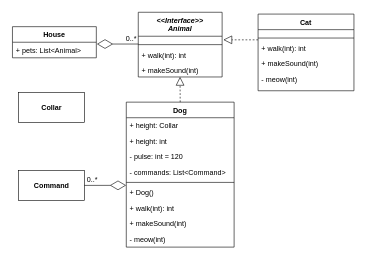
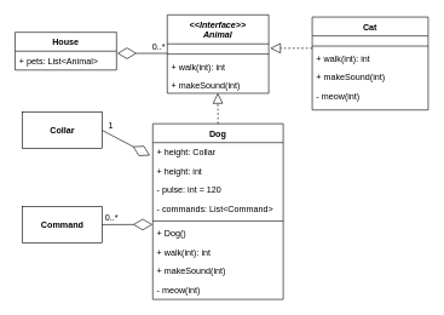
+ <mxCell id="31" value="" style="endArrow=diamondThin;endFill=0;endSize=24;html=1;entryX=-0.021;entryY=0.682;entryDx=0;entryDy=0;exitX=1;exitY=0.5;exitDx=0;exitDy=0;rounded=1;entryPerimeter=0;" parent="1" source="29" target="19" edge="1"><mxGeometry width="160" relative="1" as="geometry"><mxPoint x="199.5" y="157.5" as="sourcePoint" /><mxPoint x="130.2" y="156.112" as="targetPoint" /></mxGeometry></mxCell>
+ <mxCell id="32" value="1" style="text;html=1;resizable=0;points=[];align=center;verticalAlign=middle;labelBackgroundColor=none;" parent="31" vertex="1" connectable="0"><mxGeometry x="-0.821" y="-1" relative="1" as="geometry"><mxPoint x="6" y="-11" as="offset" /></mxGeometry></mxCell>
